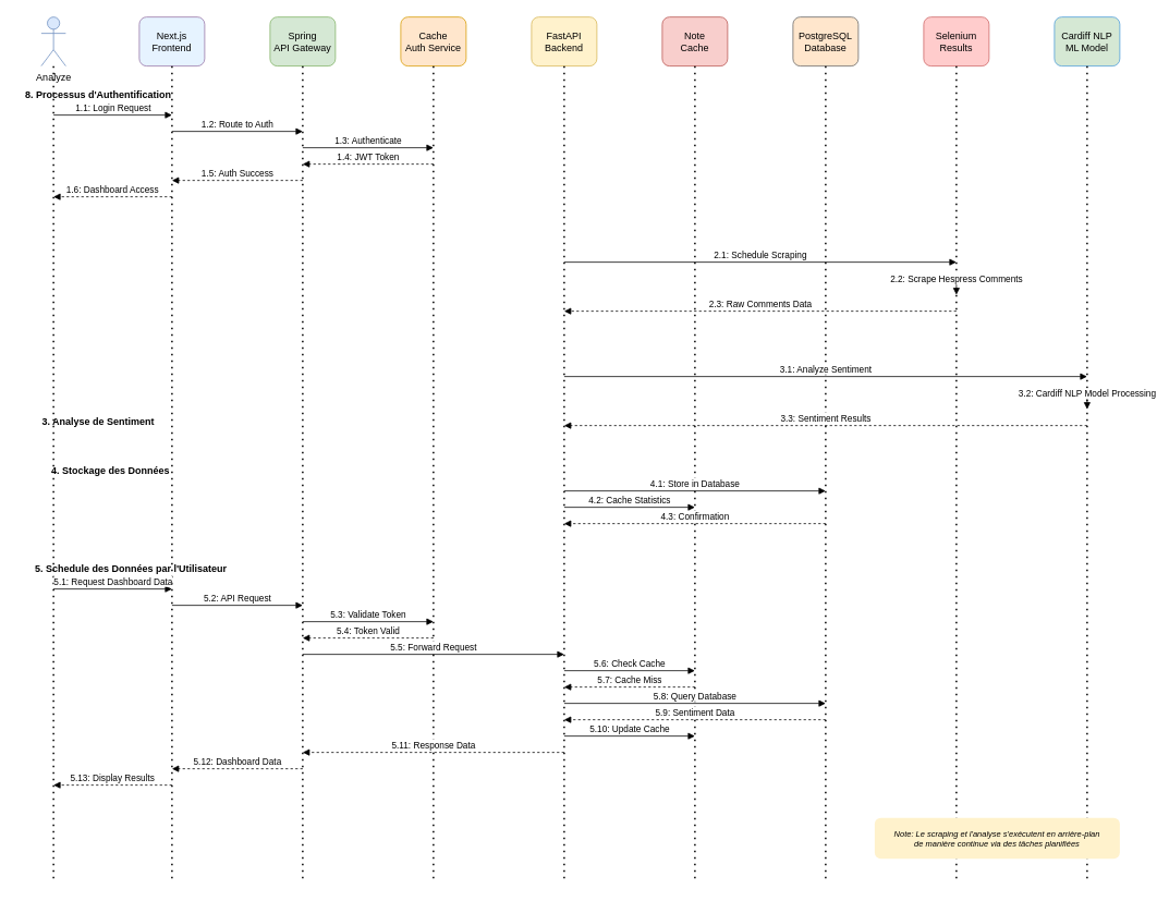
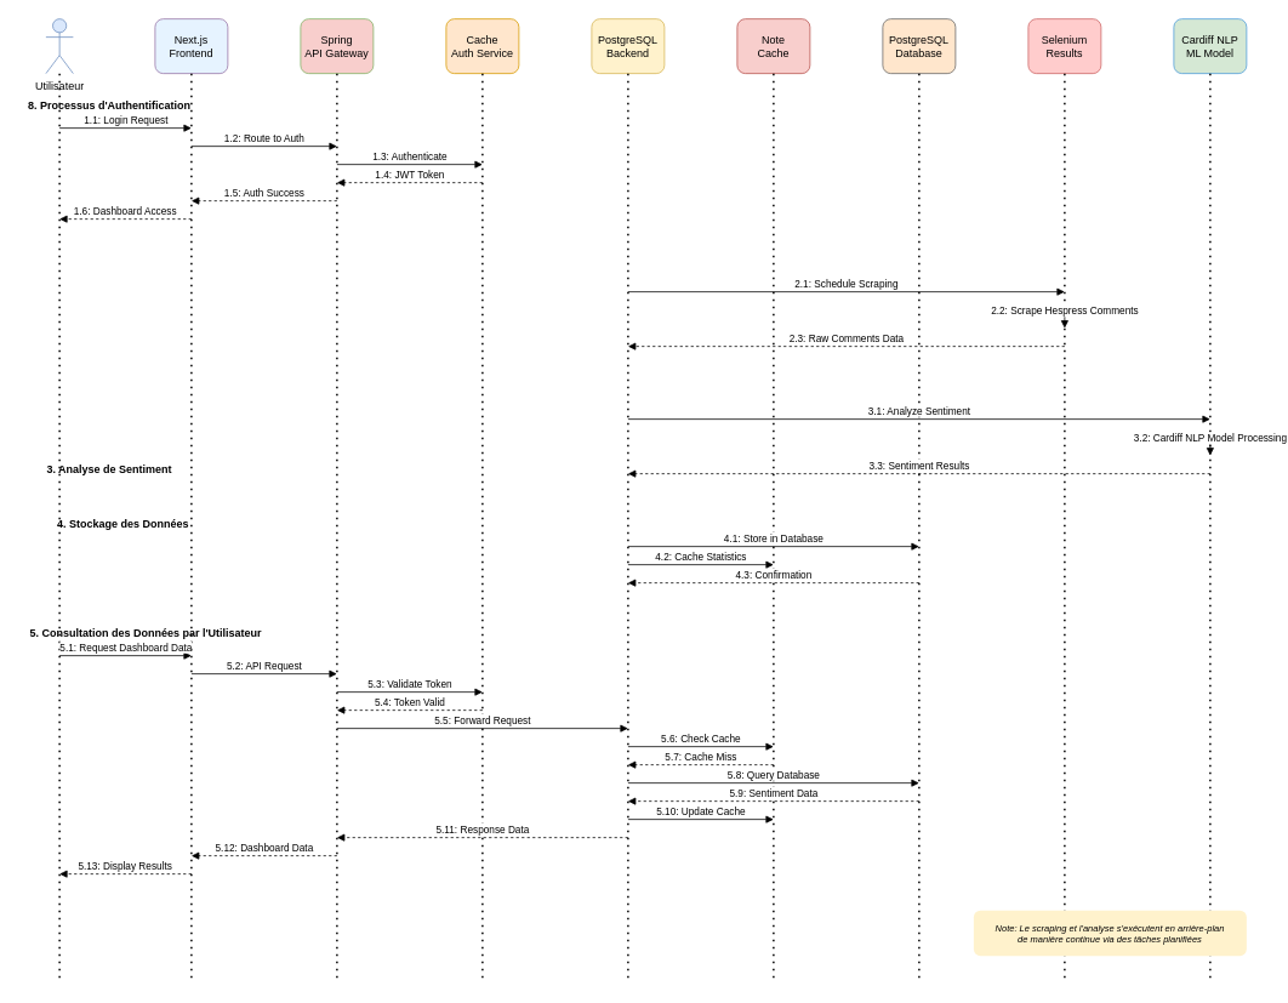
- <mxCell id="4" value="Spring&#10;API Gateway" style="rounded=1;whiteSpace=wrap;html=1;fillColor=#d5e8d4;strokeColor=#82b366;" vertex="1" parent="1"><mxGeometry x="330" y="20" width="80" height="60" as="geometry" /></mxCell>
+ <mxCell id="4" value="Spring&#10;API Gateway" style="rounded=1;whiteSpace=wrap;html=1;fillColor=#f8cecc;strokeColor=#82b366;" vertex="1" parent="1"><mxGeometry x="330" y="20" width="80" height="60" as="geometry" /></mxCell>
- <mxCell id="6" value="FastAPI&#10;Backend" style="rounded=1;whiteSpace=wrap;html=1;fillColor=#fff2cc;strokeColor=#d6b656;" vertex="1" parent="1"><mxGeometry x="650" y="20" width="80" height="60" as="geometry" /></mxCell>
+ <mxCell id="6" value="PostgreSQL&#10;Backend" style="rounded=1;whiteSpace=wrap;html=1;fillColor=#fff2cc;strokeColor=#d6b656;" vertex="1" parent="1"><mxGeometry x="650" y="20" width="80" height="60" as="geometry" /></mxCell>
- <mxCell id="2" value="Analyze" style="shape=umlActor;verticalLabelPosition=bottom;verticalAlign=top;html=1;outlineConnect=0;fillColor=#dae8fc;strokeColor=#6c8ebf;" vertex="1" parent="1"><mxGeometry x="50" y="20" width="30" height="60" as="geometry" /></mxCell>
+ <mxCell id="2" value="Utilisateur" style="shape=umlActor;verticalLabelPosition=bottom;verticalAlign=top;html=1;outlineConnect=0;fillColor=#dae8fc;strokeColor=#6c8ebf;" vertex="1" parent="1"><mxGeometry x="50" y="20" width="30" height="60" as="geometry" /></mxCell>
- <mxCell id="38" value="5. Schedule des Données par l'Utilisateur" style="text;html=1;strokeColor=none;fillColor=none;align=center;verticalAlign=middle;whiteSpace=wrap;rounded=0;fontStyle=1;fontSize=12;" vertex="1" parent="1"><mxGeometry x="20" y="680" width="280" height="30" as="geometry" /></mxCell>
+ <mxCell id="38" value="5. Consultation des Données par l'Utilisateur" style="text;html=1;strokeColor=none;fillColor=none;align=center;verticalAlign=middle;whiteSpace=wrap;rounded=0;fontStyle=1;fontSize=12;" vertex="1" parent="1"><mxGeometry x="20" y="680" width="280" height="30" as="geometry" /></mxCell>
